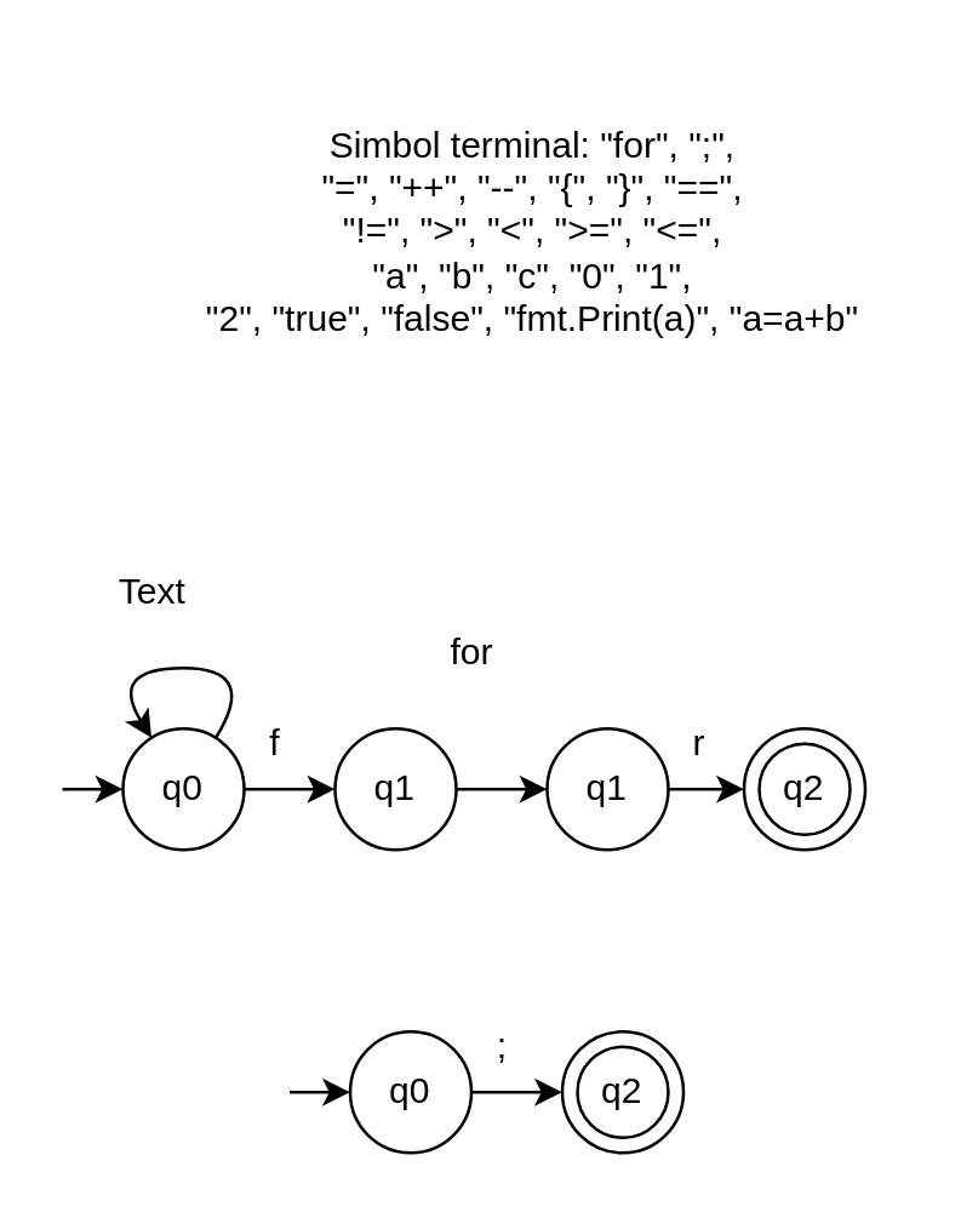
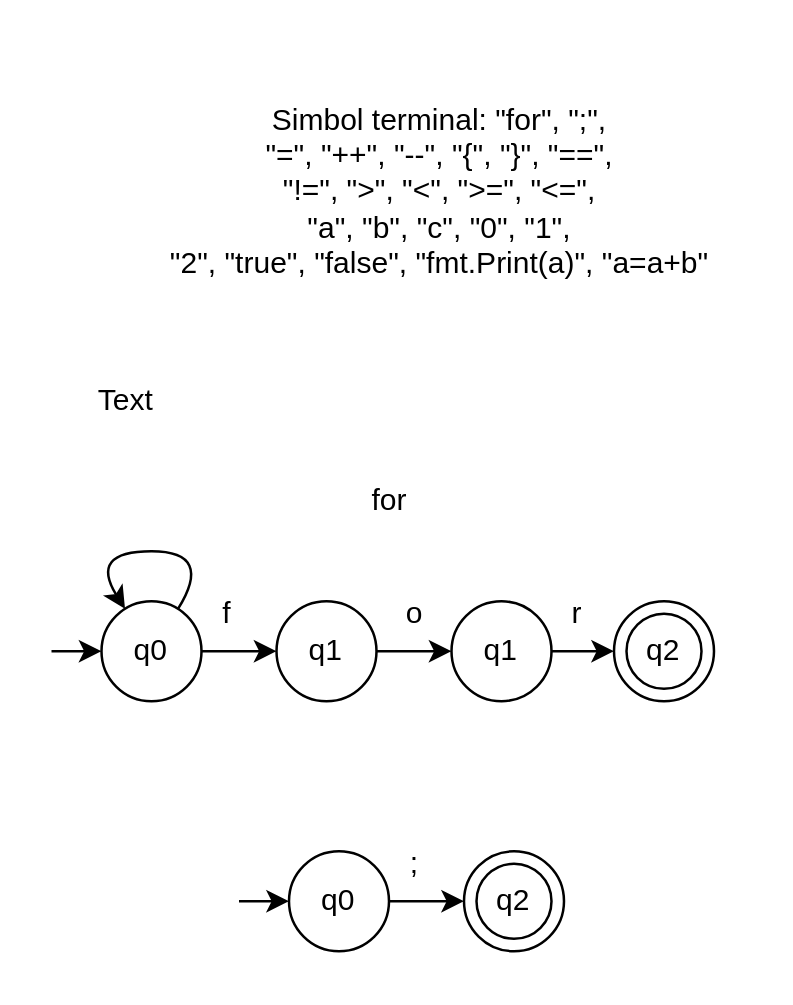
- <mxCell id="25" value="Text" style="text;html=1;strokeColor=none;fillColor=none;align=center;verticalAlign=middle;whiteSpace=wrap;rounded=0;" vertex="1" parent="1"><mxGeometry x="20" y="180" width="60" height="30" as="geometry" /></mxCell>
+ <mxCell id="25" value="Text" style="text;html=1;strokeColor=none;fillColor=none;align=center;verticalAlign=middle;whiteSpace=wrap;rounded=0;" vertex="1" parent="1"><mxGeometry x="20" y="145" width="60" height="30" as="geometry" /></mxCell>
- <mxCell id="9" value="for" style="text;html=1;align=center;verticalAlign=middle;resizable=0;points=[];autosize=1;strokeColor=none;fillColor=none;" parent="1" vertex="1"><mxGeometry x="135" y="200" width="40" height="30" as="geometry" /></mxCell>
+ <mxCell id="9" value="for" style="text;html=1;align=center;verticalAlign=middle;resizable=0;points=[];autosize=1;strokeColor=none;fillColor=none;" parent="1" vertex="1"><mxGeometry x="135" y="185" width="40" height="30" as="geometry" /></mxCell>
+ <mxCell id="12" value="o" style="text;html=1;align=center;verticalAlign=middle;resizable=0;points=[];autosize=1;strokeColor=none;fillColor=none;" vertex="1" parent="1"><mxGeometry x="150" y="230" width="30" height="30" as="geometry" /></mxCell>
